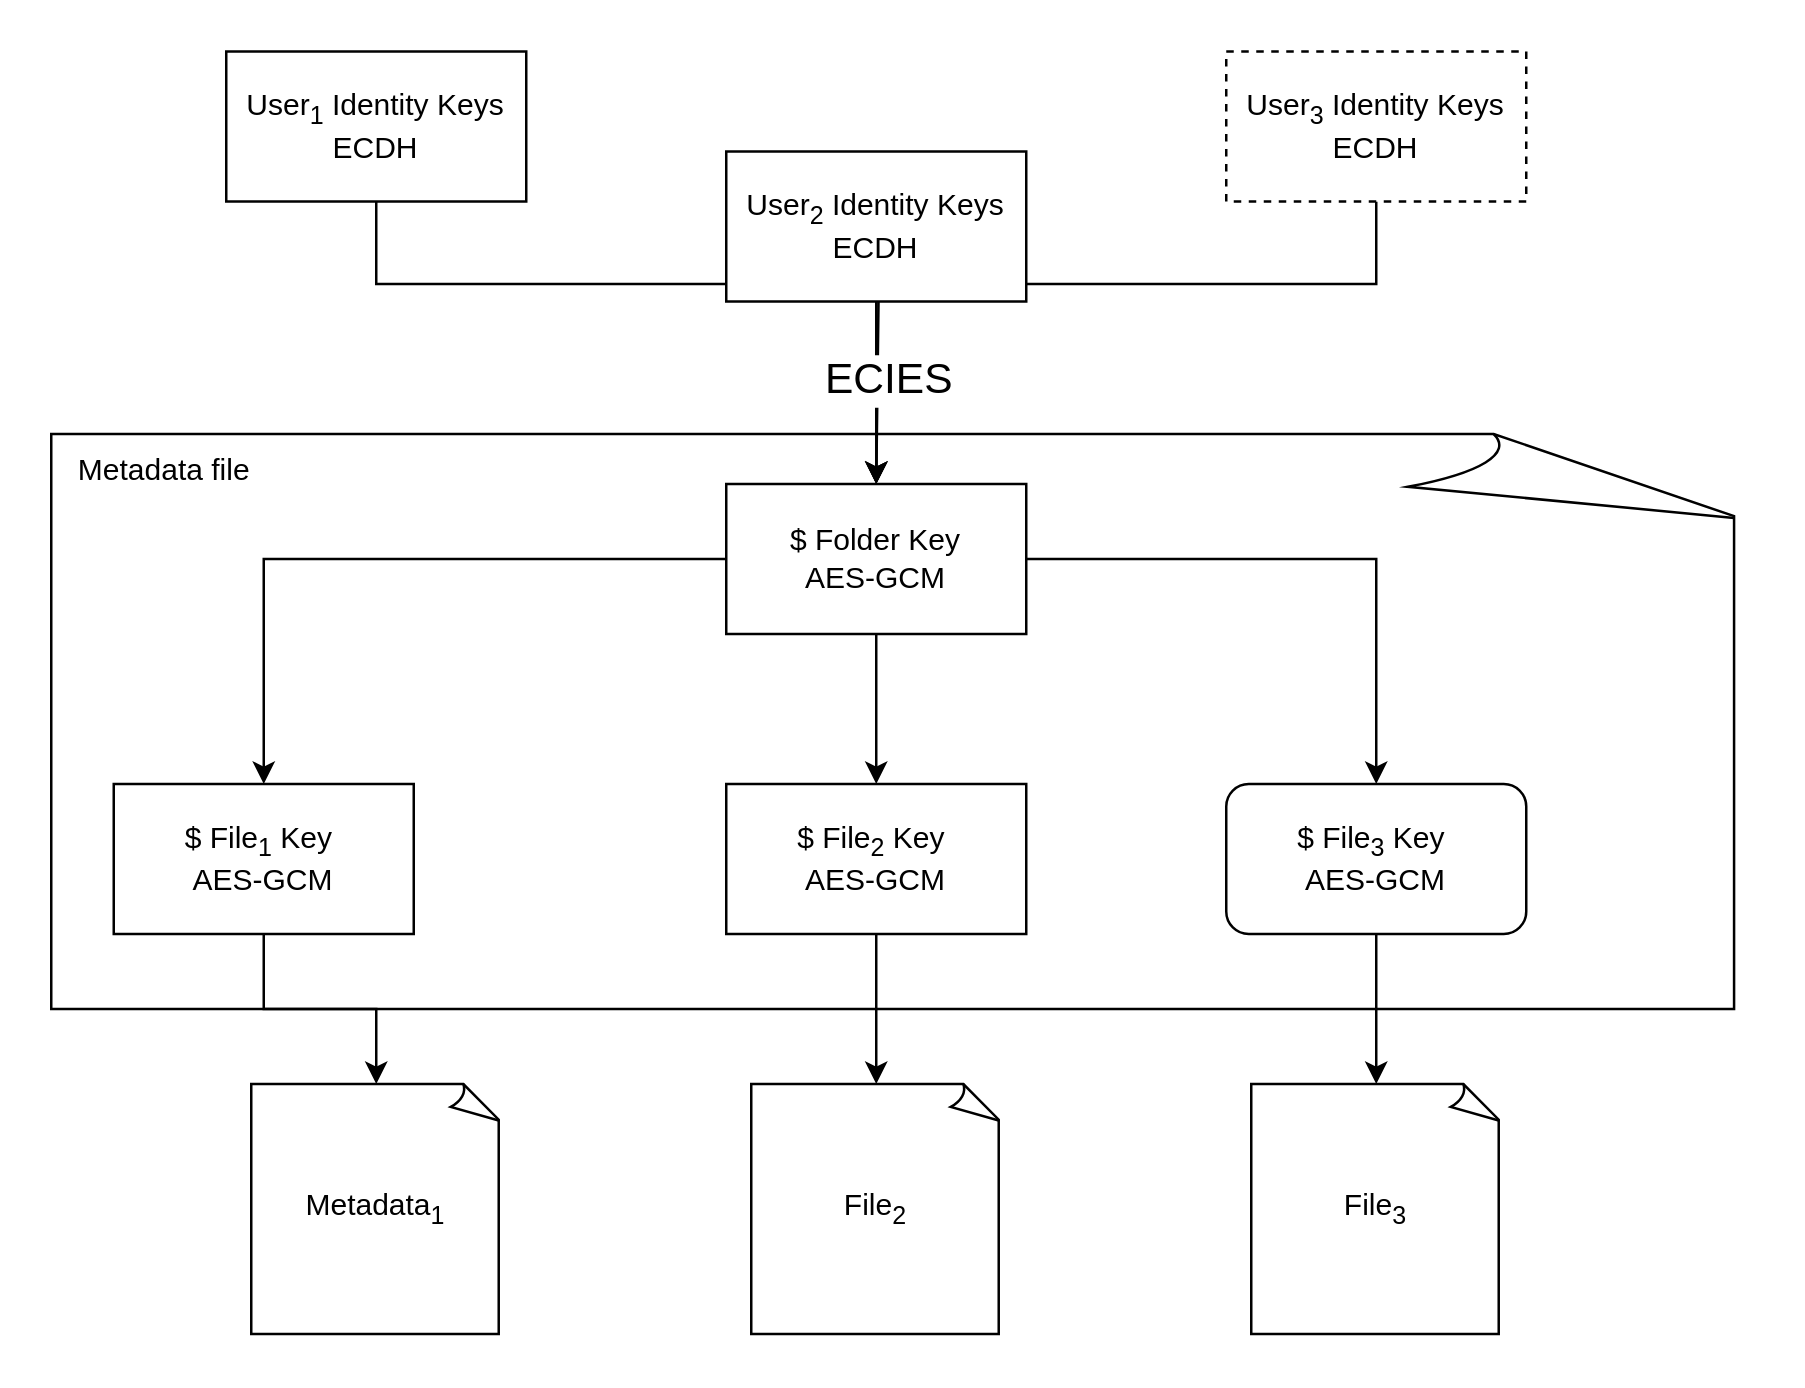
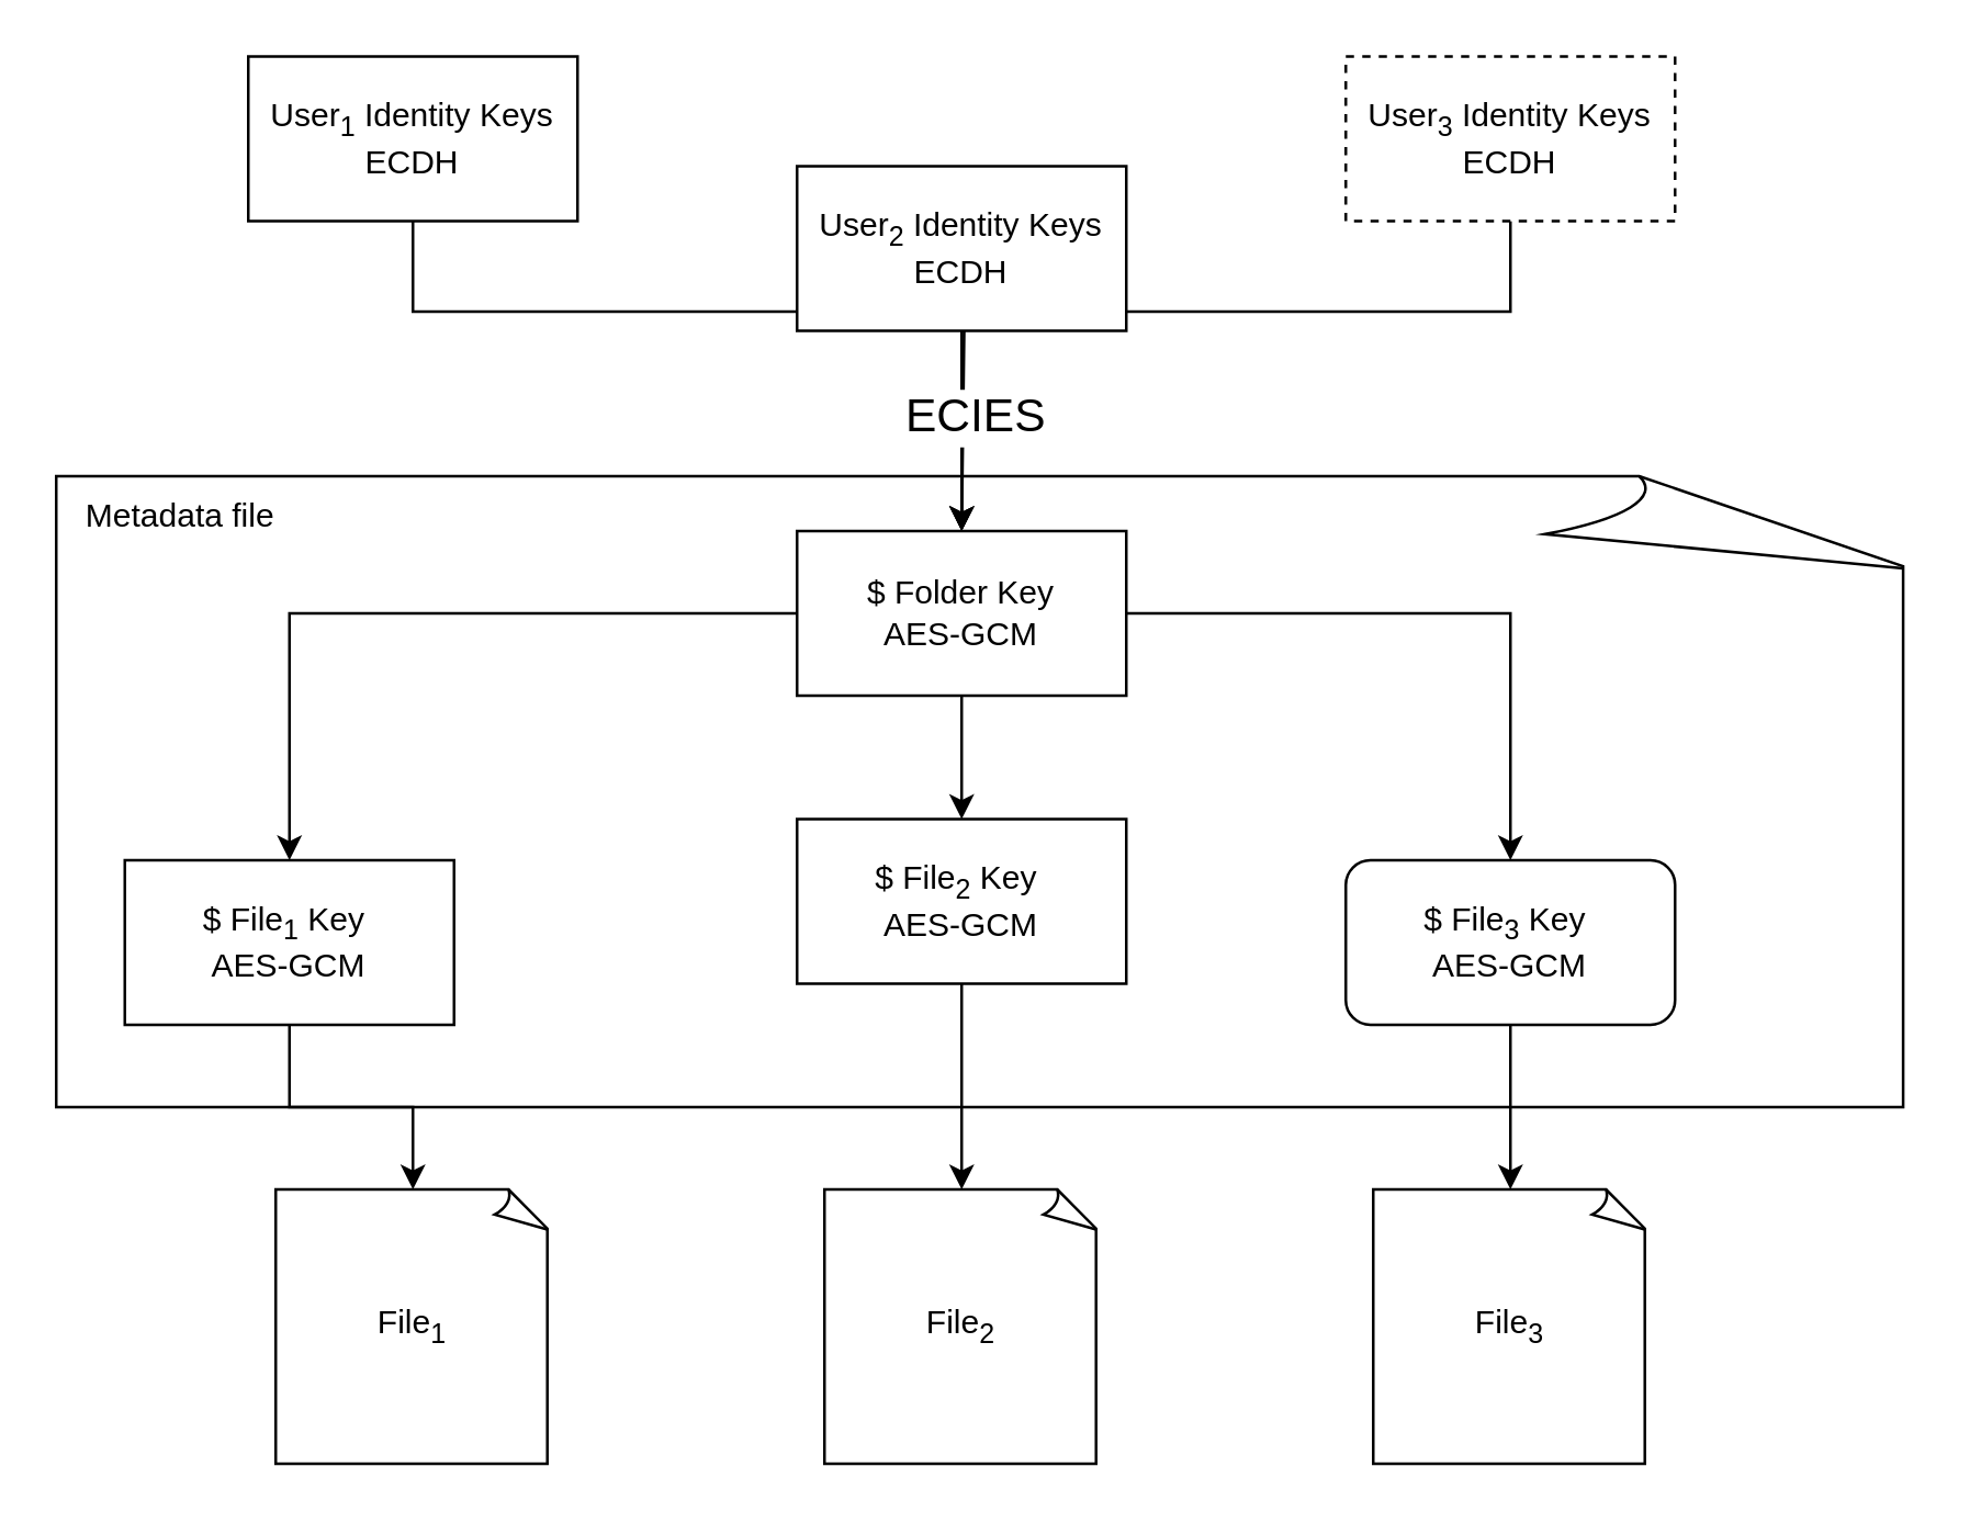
- <mxCell id="12" value="$ File&lt;sub&gt;2&lt;/sub&gt; Key&amp;nbsp;&lt;div&gt;AES-GCM&lt;/div&gt;" style="rounded=0;whiteSpace=wrap;html=1;" vertex="1" parent="1"><mxGeometry x="290" y="313" width="120" height="60" as="geometry" /></mxCell>
+ <mxCell id="12" value="$ File&lt;sub&gt;2&lt;/sub&gt; Key&amp;nbsp;&lt;div&gt;AES-GCM&lt;/div&gt;" style="rounded=0;whiteSpace=wrap;html=1;" vertex="1" parent="1"><mxGeometry x="290" y="298" width="120" height="60" as="geometry" /></mxCell>
- <mxCell id="20" value="Metadata&lt;sub&gt;1&lt;/sub&gt;" style="whiteSpace=wrap;html=1;shape=mxgraph.basic.document" vertex="1" parent="1"><mxGeometry x="100" y="433" width="100" height="100" as="geometry" /></mxCell>
+ <mxCell id="20" value="File&lt;sub&gt;1&lt;/sub&gt;" style="whiteSpace=wrap;html=1;shape=mxgraph.basic.document" vertex="1" parent="1"><mxGeometry x="100" y="433" width="100" height="100" as="geometry" /></mxCell>
